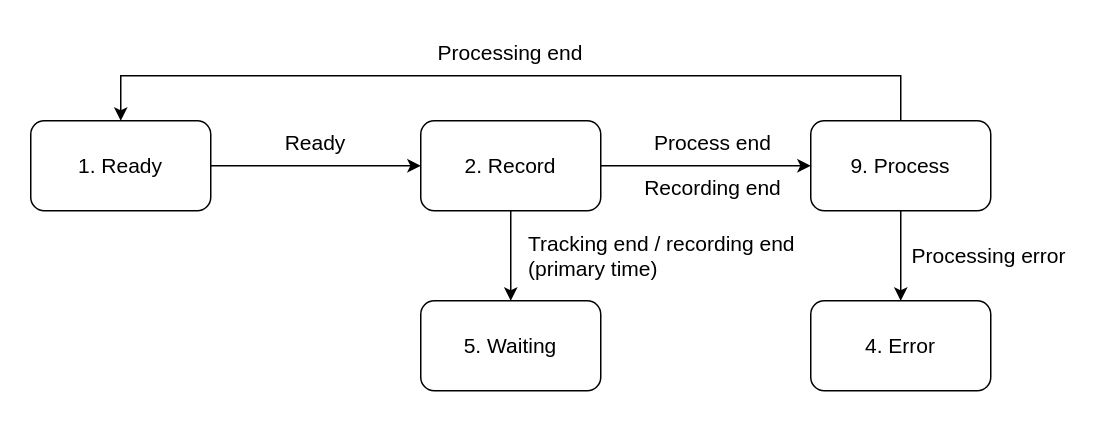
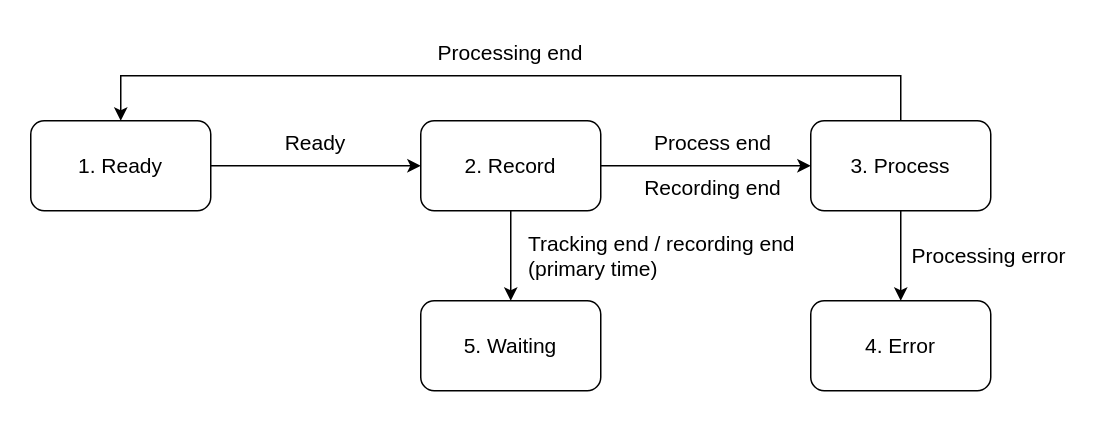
- <mxCell id="10" value="&lt;font style=&quot;font-size: 14px;&quot;&gt;9. Process&lt;/font&gt;" style="rounded=1;whiteSpace=wrap;html=1;fillColor=none;" parent="1" vertex="1"><mxGeometry x="540" y="80" width="120" height="60" as="geometry" /></mxCell>
+ <mxCell id="10" value="&lt;font style=&quot;font-size: 14px;&quot;&gt;3. Process&lt;/font&gt;" style="rounded=1;whiteSpace=wrap;html=1;fillColor=none;" parent="1" vertex="1"><mxGeometry x="540" y="80" width="120" height="60" as="geometry" /></mxCell>
